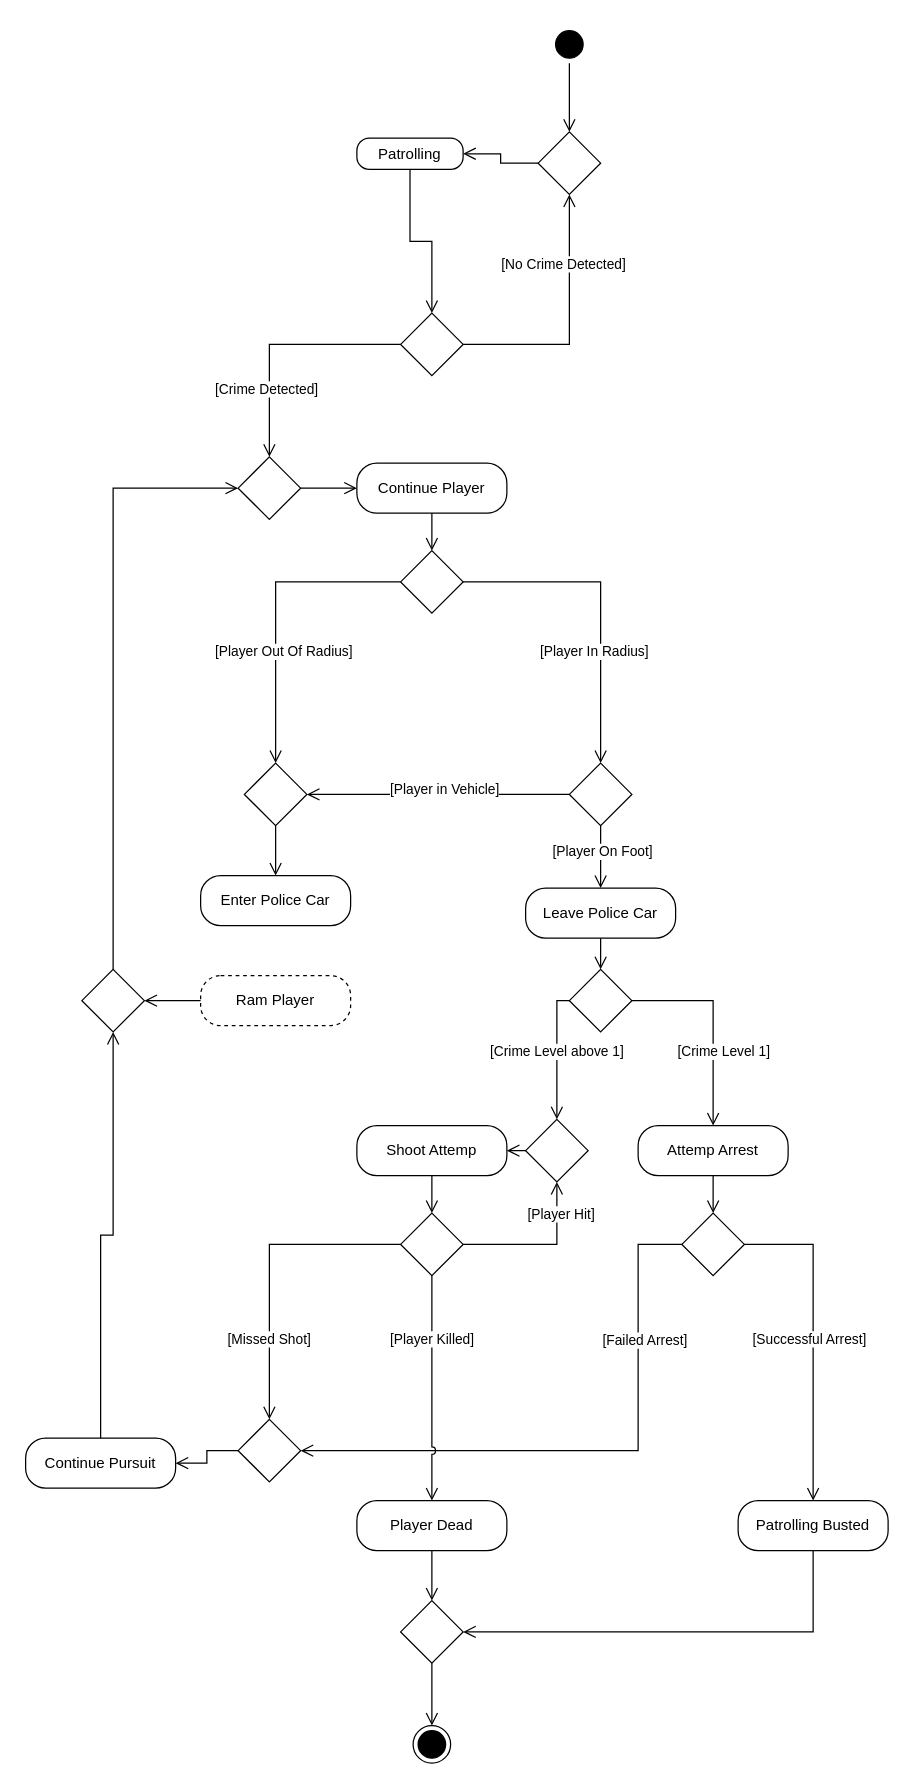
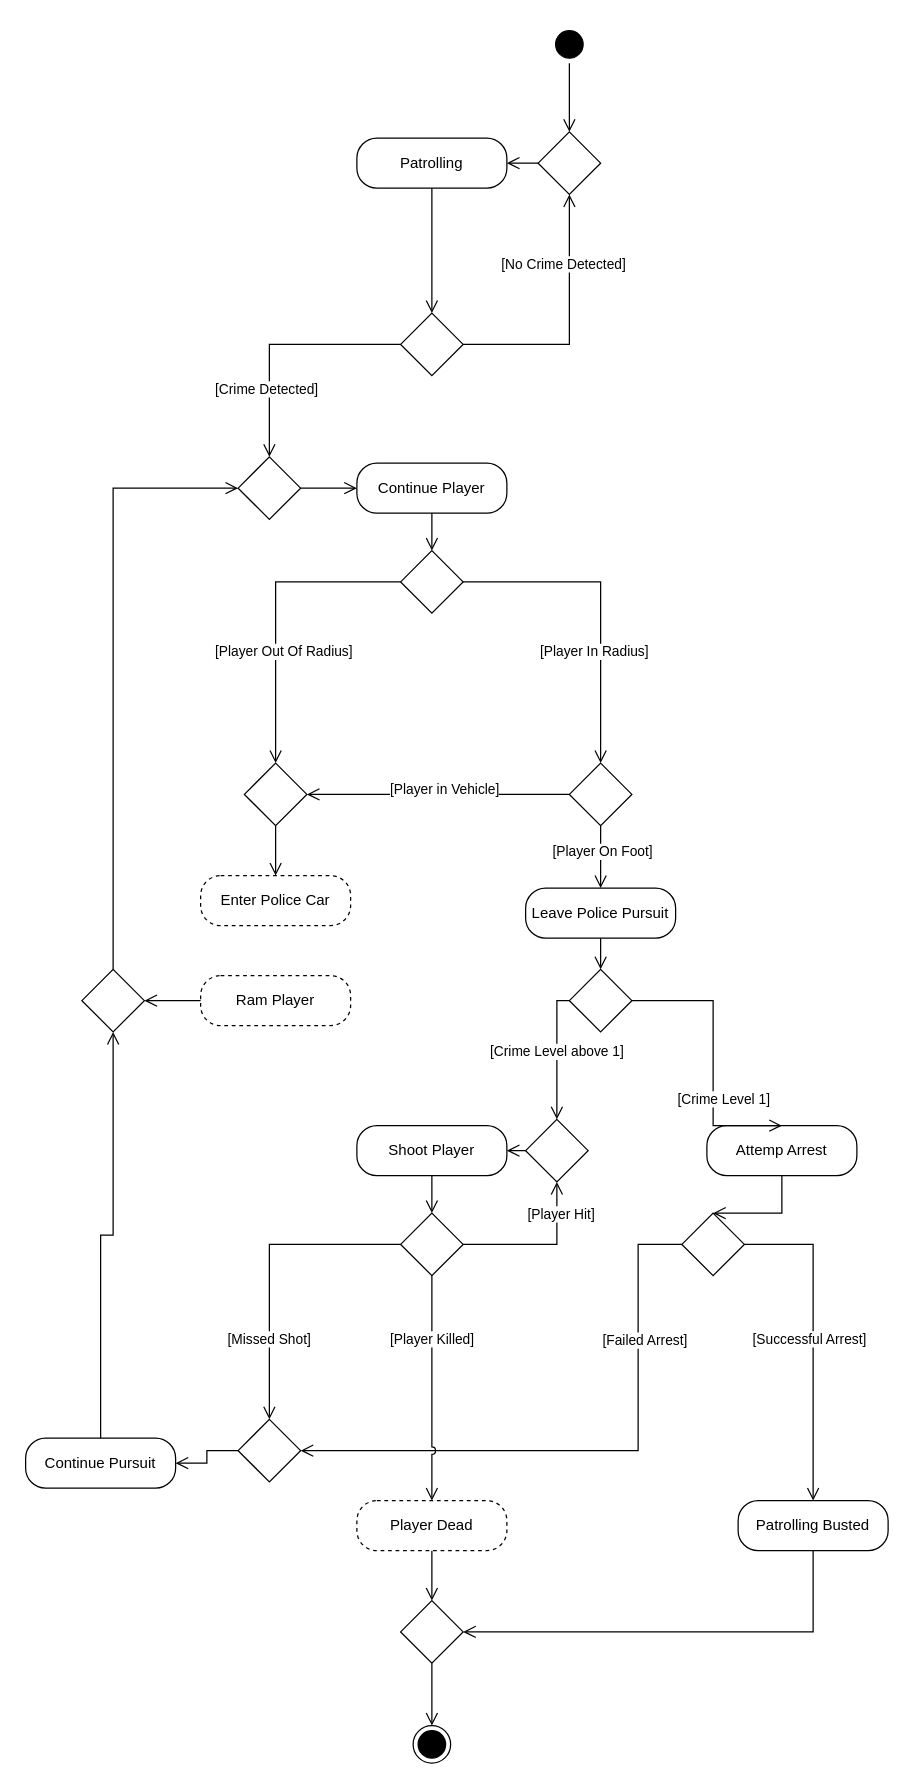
- <mxCell id="4" value="Patrolling" style="rounded=1;whiteSpace=wrap;html=1;arcSize=40;fontColor=#000000;fillColor=none;strokeColor=#000000;" parent="1" vertex="1"><mxGeometry x="285" y="110" width="85" height="25" as="geometry" /></mxCell>
+ <mxCell id="4" value="Patrolling" style="rounded=1;whiteSpace=wrap;html=1;arcSize=40;fontColor=#000000;fillColor=none;strokeColor=#000000;" parent="1" vertex="1"><mxGeometry x="285" y="110" width="120" height="40" as="geometry" /></mxCell>
- <mxCell id="13" value="Enter Police Car" style="rounded=1;whiteSpace=wrap;html=1;arcSize=40;fontColor=#000000;fillColor=none;strokeColor=#000000;" parent="1" vertex="1"><mxGeometry x="160" y="700" width="120" height="40" as="geometry" /></mxCell>
+ <mxCell id="13" value="Enter Police Car" style="rounded=1;whiteSpace=wrap;html=1;arcSize=40;fontColor=#000000;fillColor=none;strokeColor=#000000;dashed=1;" parent="1" vertex="1"><mxGeometry x="160" y="700" width="120" height="40" as="geometry" /></mxCell>
- <mxCell id="14" value="Leave Police Car" style="rounded=1;whiteSpace=wrap;html=1;arcSize=40;fontColor=#000000;fillColor=none;strokeColor=#000000;" parent="1" vertex="1"><mxGeometry x="420" y="710" width="120" height="40" as="geometry" /></mxCell>
+ <mxCell id="14" value="Leave Police Pursuit" style="rounded=1;whiteSpace=wrap;html=1;arcSize=40;fontColor=#000000;fillColor=none;strokeColor=#000000;" parent="1" vertex="1"><mxGeometry x="420" y="710" width="120" height="40" as="geometry" /></mxCell>
- <mxCell id="25" value="Shoot Attemp" style="rounded=1;whiteSpace=wrap;html=1;arcSize=40;fontColor=#000000;fillColor=none;strokeColor=#000000;" parent="1" vertex="1"><mxGeometry x="285" y="900" width="120" height="40" as="geometry" /></mxCell>
+ <mxCell id="25" value="Shoot Player" style="rounded=1;whiteSpace=wrap;html=1;arcSize=40;fontColor=#000000;fillColor=none;strokeColor=#000000;" parent="1" vertex="1"><mxGeometry x="285" y="900" width="120" height="40" as="geometry" /></mxCell>
- <mxCell id="24" value="Attemp Arrest" style="rounded=1;whiteSpace=wrap;html=1;arcSize=40;fontColor=#000000;fillColor=none;strokeColor=#000000;" parent="1" vertex="1"><mxGeometry x="510" y="900" width="120" height="40" as="geometry" /></mxCell>
+ <mxCell id="24" value="Attemp Arrest" style="rounded=1;whiteSpace=wrap;html=1;arcSize=40;fontColor=#000000;fillColor=none;strokeColor=#000000;" parent="1" vertex="1"><mxGeometry x="565" y="900" width="120" height="40" as="geometry" /></mxCell>
- <mxCell id="40" value="Player Dead" style="rounded=1;whiteSpace=wrap;html=1;arcSize=40;fontColor=#000000;fillColor=none;strokeColor=#000000;" parent="1" vertex="1"><mxGeometry x="285" y="1200" width="120" height="40" as="geometry" /></mxCell>
+ <mxCell id="40" value="Player Dead" style="rounded=1;whiteSpace=wrap;html=1;arcSize=40;fontColor=#000000;fillColor=none;strokeColor=#000000;dashed=1;" parent="1" vertex="1"><mxGeometry x="285" y="1200" width="120" height="40" as="geometry" /></mxCell>
